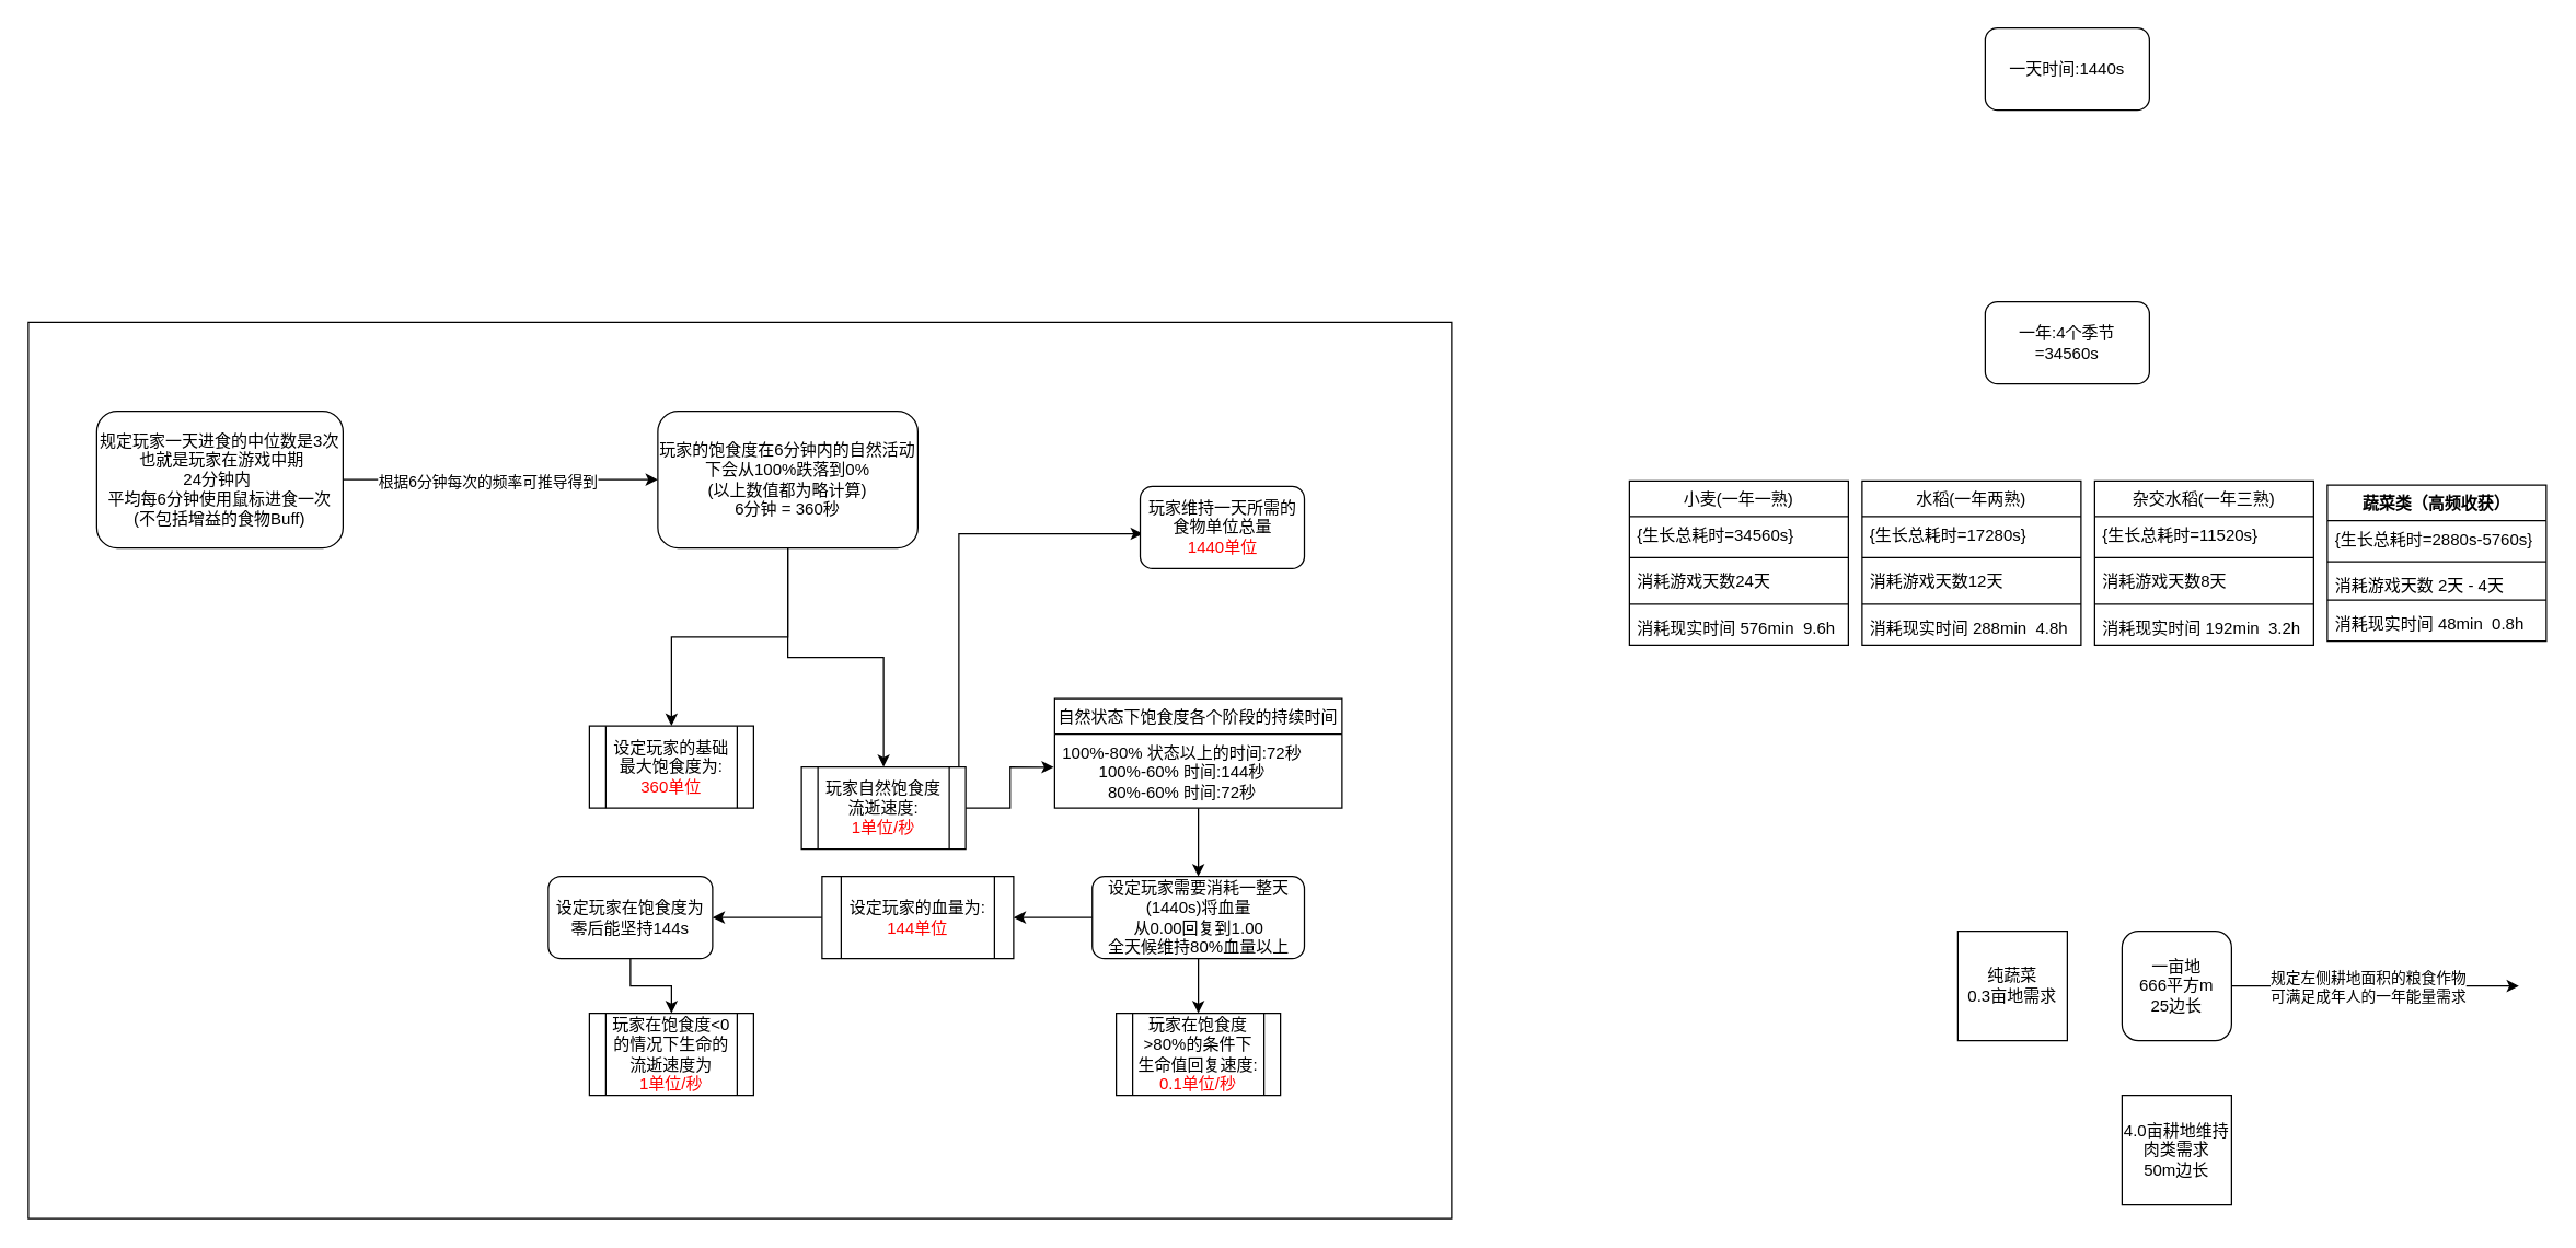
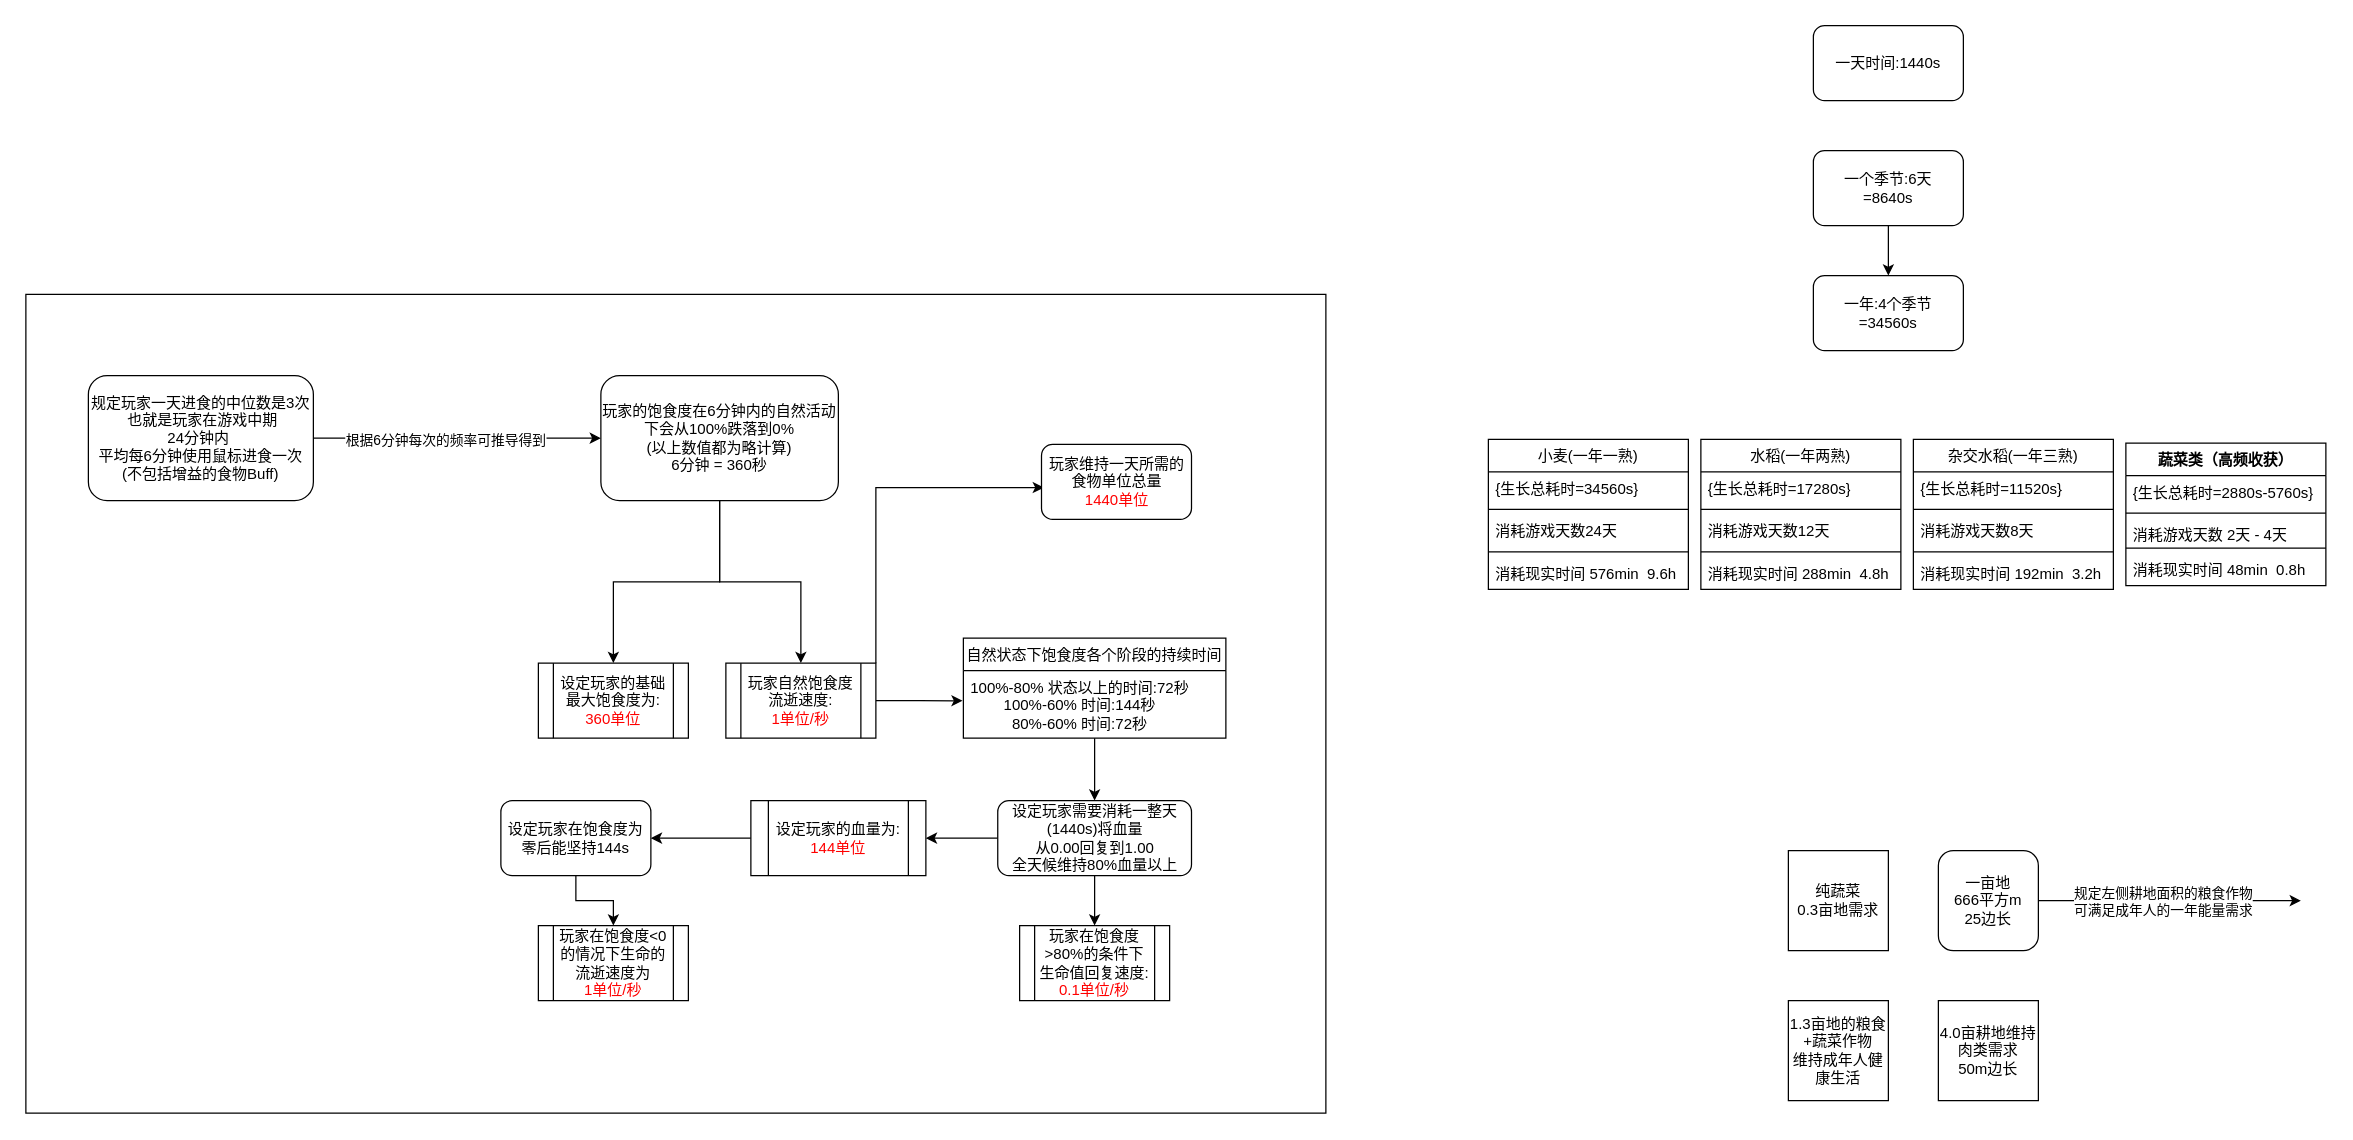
+ <mxCell id="28" value="一个季节:&lt;span style=&quot;background-color: transparent; color: light-dark(rgb(0, 0, 0), rgb(255, 255, 255));&quot;&gt;6天&lt;/span&gt;&lt;div&gt;&lt;span style=&quot;background-color: transparent; color: light-dark(rgb(0, 0, 0), rgb(255, 255, 255));&quot;&gt;=8640s&lt;/span&gt;&lt;/div&gt;" style="rounded=1;whiteSpace=wrap;html=1;" parent="1" vertex="1"><mxGeometry x="1450" y="120" width="120" height="60" as="geometry" /></mxCell>
+ <mxCell id="27" style="edgeStyle=orthogonalEdgeStyle;rounded=0;orthogonalLoop=1;jettySize=auto;html=1;entryX=0.5;entryY=0;entryDx=0;entryDy=0;" parent="1" source="28" target="29" edge="1"><mxGeometry relative="1" as="geometry" /></mxCell>
- <mxCell id="12" value="玩家自然饱食度流逝速度:&lt;div&gt;&lt;font style=&quot;color: rgb(255, 0, 0);&quot;&gt;1单位/秒&lt;/font&gt;&lt;/div&gt;" style="shape=process;whiteSpace=wrap;html=1;backgroundOutline=1;" parent="1" vertex="1"><mxGeometry x="585" y="560" width="120" height="60" as="geometry" /></mxCell>
+ <mxCell id="12" value="玩家自然饱食度流逝速度:&lt;div&gt;&lt;font style=&quot;color: rgb(255, 0, 0);&quot;&gt;1单位/秒&lt;/font&gt;&lt;/div&gt;" style="shape=process;whiteSpace=wrap;html=1;backgroundOutline=1;" parent="1" vertex="1"><mxGeometry x="580" y="530" width="120" height="60" as="geometry" /></mxCell>
+ <mxCell id="57" value="1.3亩地的粮食+蔬菜作物&lt;div&gt;维持成年人健康生活&lt;/div&gt;" style="whiteSpace=wrap;html=1;aspect=fixed;" vertex="1" parent="1"><mxGeometry x="1430" y="800" width="80" height="80" as="geometry" /></mxCell>
